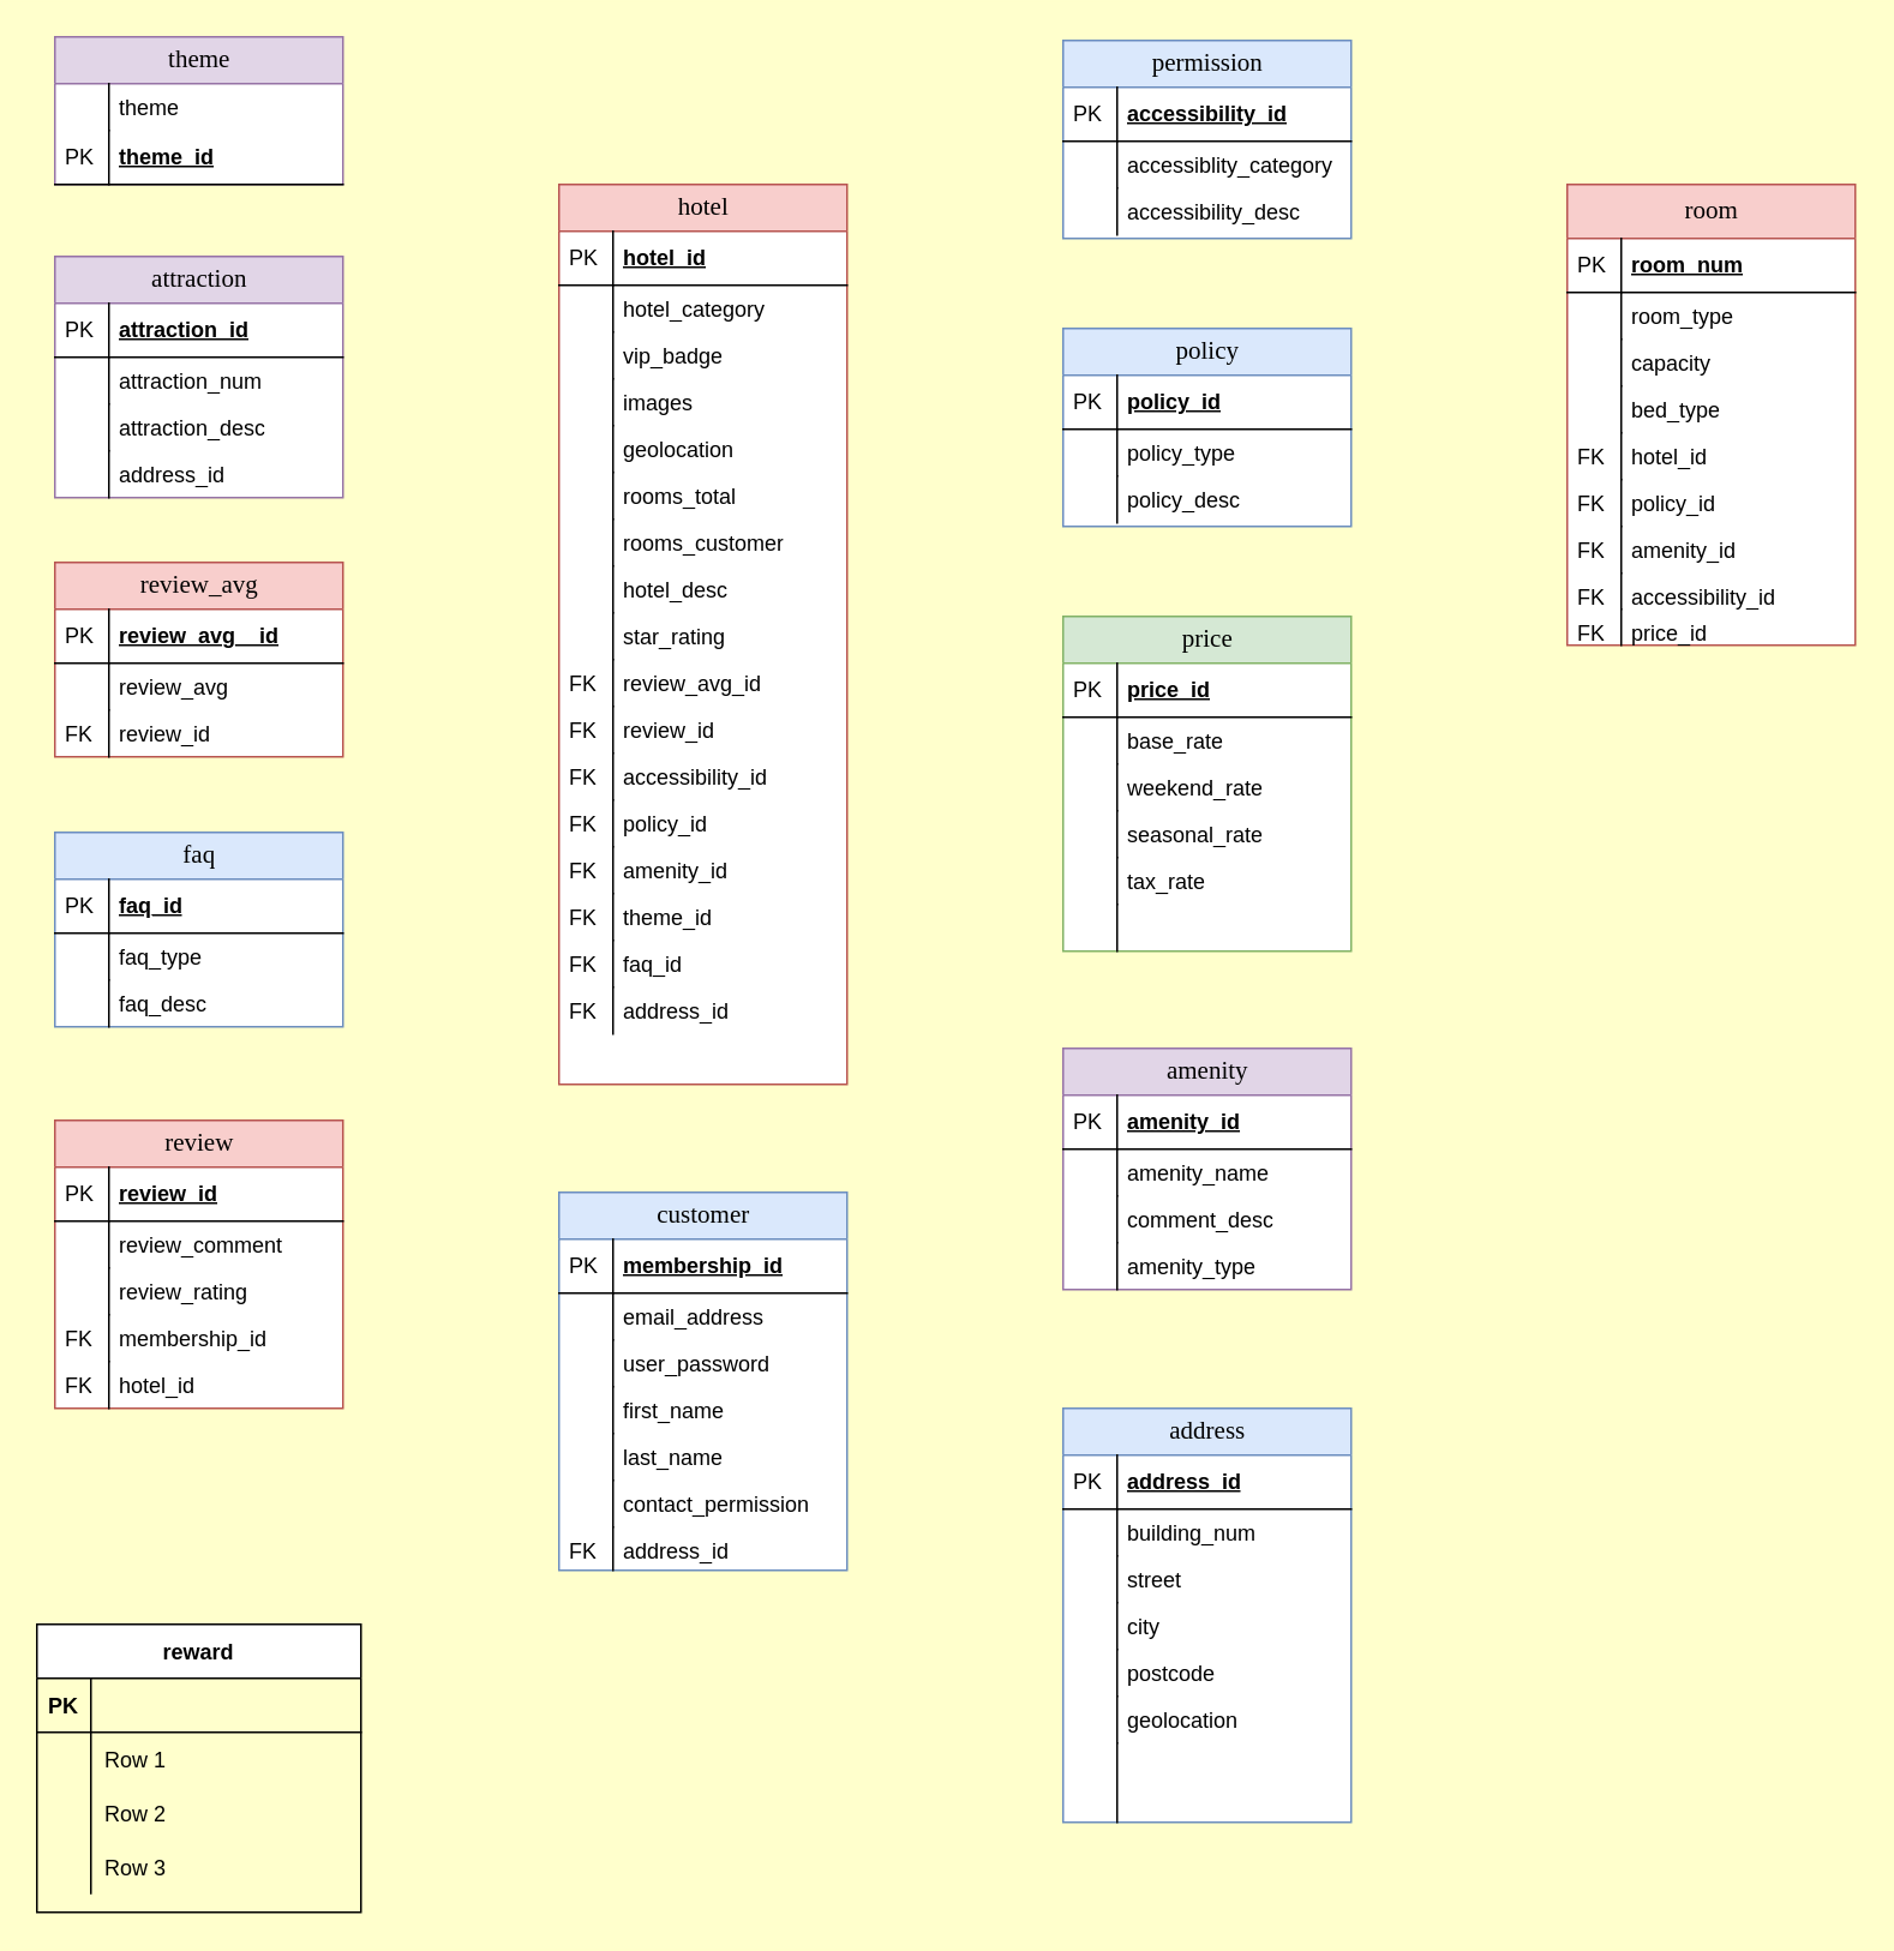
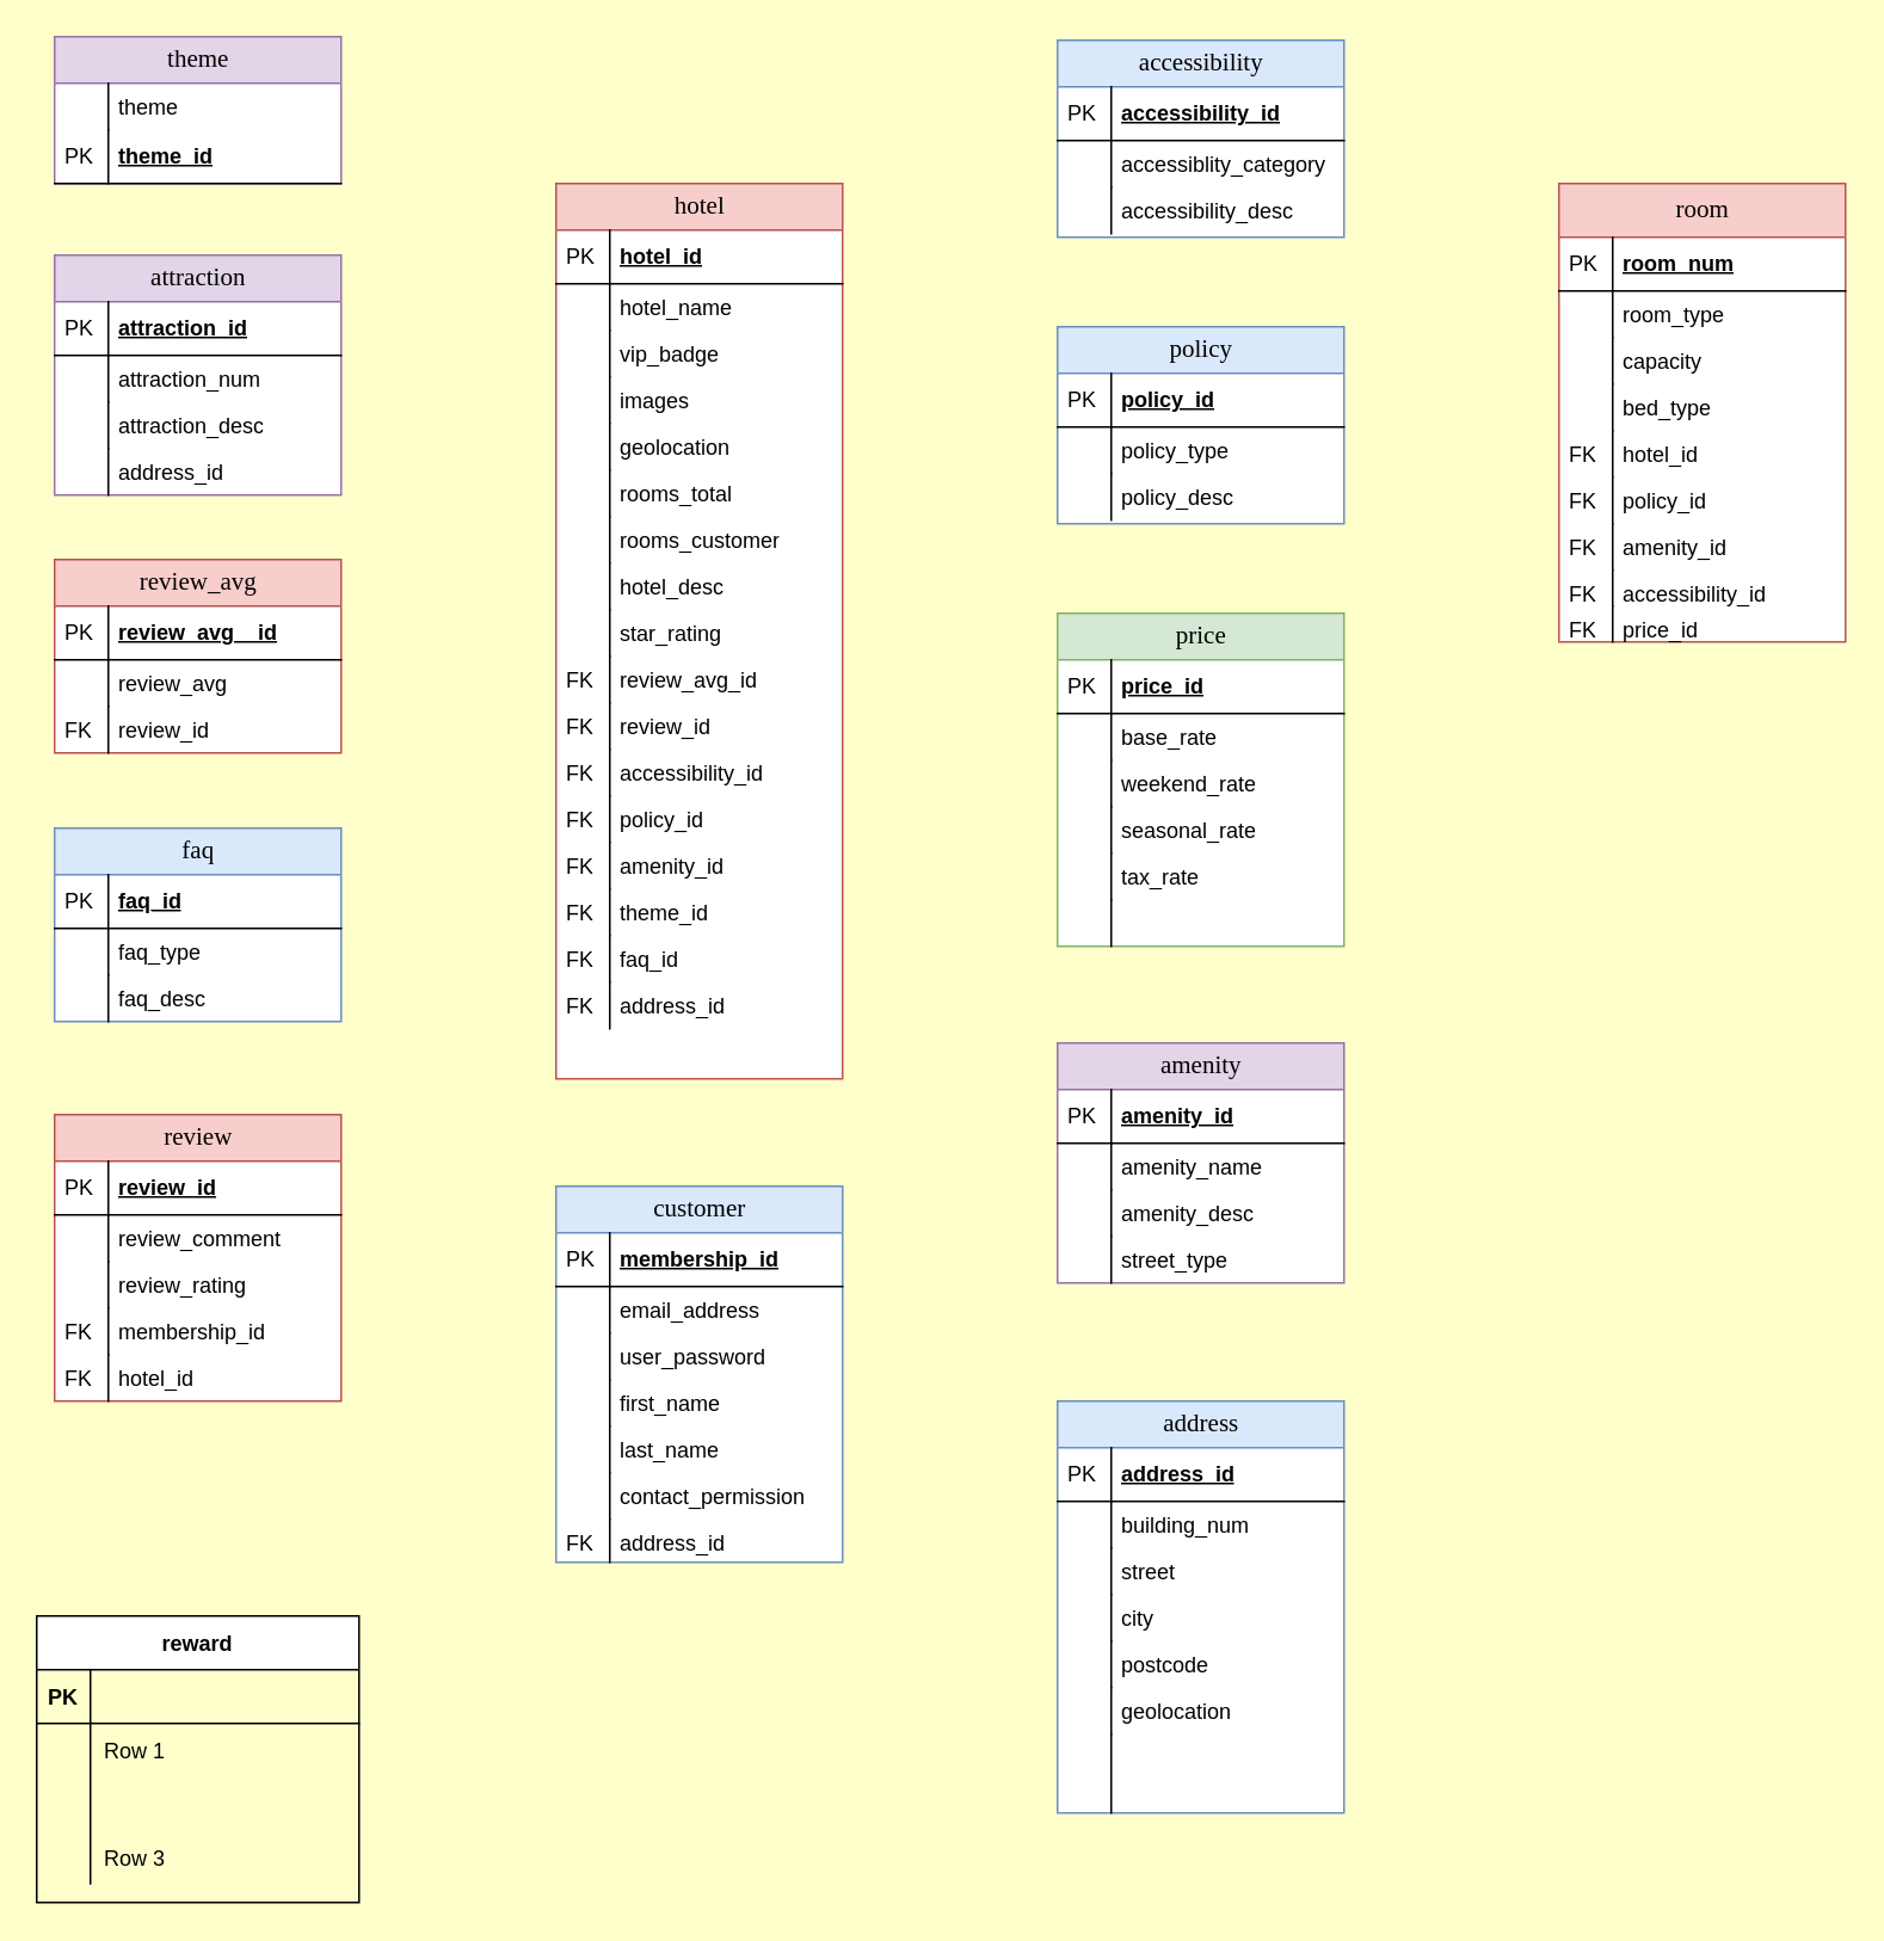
- <mxCell id="166" value="permission" style="swimlane;html=1;fontStyle=0;childLayout=stackLayout;horizontal=1;startSize=26;fillColor=#dae8fc;horizontalStack=0;resizeParent=1;resizeLast=0;collapsible=1;marginBottom=0;swimlaneFillColor=#ffffff;align=center;rounded=0;shadow=0;comic=0;labelBackgroundColor=none;strokeWidth=1;fontFamily=Verdana;fontSize=14;strokeColor=#6c8ebf;" vertex="1" parent="1"><mxGeometry x="590" y="22" width="160" height="110" as="geometry" /></mxCell>
+ <mxCell id="166" value="accessibility" style="swimlane;html=1;fontStyle=0;childLayout=stackLayout;horizontal=1;startSize=26;fillColor=#dae8fc;horizontalStack=0;resizeParent=1;resizeLast=0;collapsible=1;marginBottom=0;swimlaneFillColor=#ffffff;align=center;rounded=0;shadow=0;comic=0;labelBackgroundColor=none;strokeWidth=1;fontFamily=Verdana;fontSize=14;strokeColor=#6c8ebf;" vertex="1" parent="1"><mxGeometry x="590" y="22" width="160" height="110" as="geometry" /></mxCell>
- <mxCell id="92" value="hotel_category" style="shape=partialRectangle;top=0;left=0;right=0;bottom=0;html=1;align=left;verticalAlign=top;fillColor=none;spacingLeft=34;spacingRight=4;whiteSpace=wrap;overflow=hidden;rotatable=0;points=[[0,0.5],[1,0.5]];portConstraint=eastwest;dropTarget=0;" vertex="1" parent="89"><mxGeometry y="56" width="160" height="26" as="geometry" /></mxCell>
+ <mxCell id="92" value="hotel_name" style="shape=partialRectangle;top=0;left=0;right=0;bottom=0;html=1;align=left;verticalAlign=top;fillColor=none;spacingLeft=34;spacingRight=4;whiteSpace=wrap;overflow=hidden;rotatable=0;points=[[0,0.5],[1,0.5]];portConstraint=eastwest;dropTarget=0;" vertex="1" parent="89"><mxGeometry y="56" width="160" height="26" as="geometry" /></mxCell>
- <mxCell id="146" value="comment_desc" style="shape=partialRectangle;top=0;left=0;right=0;bottom=0;html=1;align=left;verticalAlign=top;fillColor=none;spacingLeft=34;spacingRight=4;whiteSpace=wrap;overflow=hidden;rotatable=0;points=[[0,0.5],[1,0.5]];portConstraint=eastwest;dropTarget=0;" vertex="1" parent="141"><mxGeometry y="82" width="160" height="26" as="geometry" /></mxCell>
+ <mxCell id="146" value="amenity_desc" style="shape=partialRectangle;top=0;left=0;right=0;bottom=0;html=1;align=left;verticalAlign=top;fillColor=none;spacingLeft=34;spacingRight=4;whiteSpace=wrap;overflow=hidden;rotatable=0;points=[[0,0.5],[1,0.5]];portConstraint=eastwest;dropTarget=0;" vertex="1" parent="141"><mxGeometry y="82" width="160" height="26" as="geometry" /></mxCell>
- <mxCell id="148" value="amenity_type" style="shape=partialRectangle;top=0;left=0;right=0;bottom=0;html=1;align=left;verticalAlign=top;fillColor=none;spacingLeft=34;spacingRight=4;whiteSpace=wrap;overflow=hidden;rotatable=0;points=[[0,0.5],[1,0.5]];portConstraint=eastwest;dropTarget=0;" vertex="1" parent="141"><mxGeometry y="108" width="160" height="26" as="geometry" /></mxCell>
+ <mxCell id="148" value="street_type" style="shape=partialRectangle;top=0;left=0;right=0;bottom=0;html=1;align=left;verticalAlign=top;fillColor=none;spacingLeft=34;spacingRight=4;whiteSpace=wrap;overflow=hidden;rotatable=0;points=[[0,0.5],[1,0.5]];portConstraint=eastwest;dropTarget=0;" vertex="1" parent="141"><mxGeometry y="108" width="160" height="26" as="geometry" /></mxCell>
- <mxCell id="132" value="Row 2" style="shape=partialRectangle;connectable=0;fillColor=none;top=0;left=0;bottom=0;right=0;align=left;spacingLeft=6;overflow=hidden;" vertex="1" parent="130"><mxGeometry x="30" width="150" height="30" as="geometry"><mxRectangle width="150" height="30" as="alternateBounds" /></mxGeometry></mxCell>
